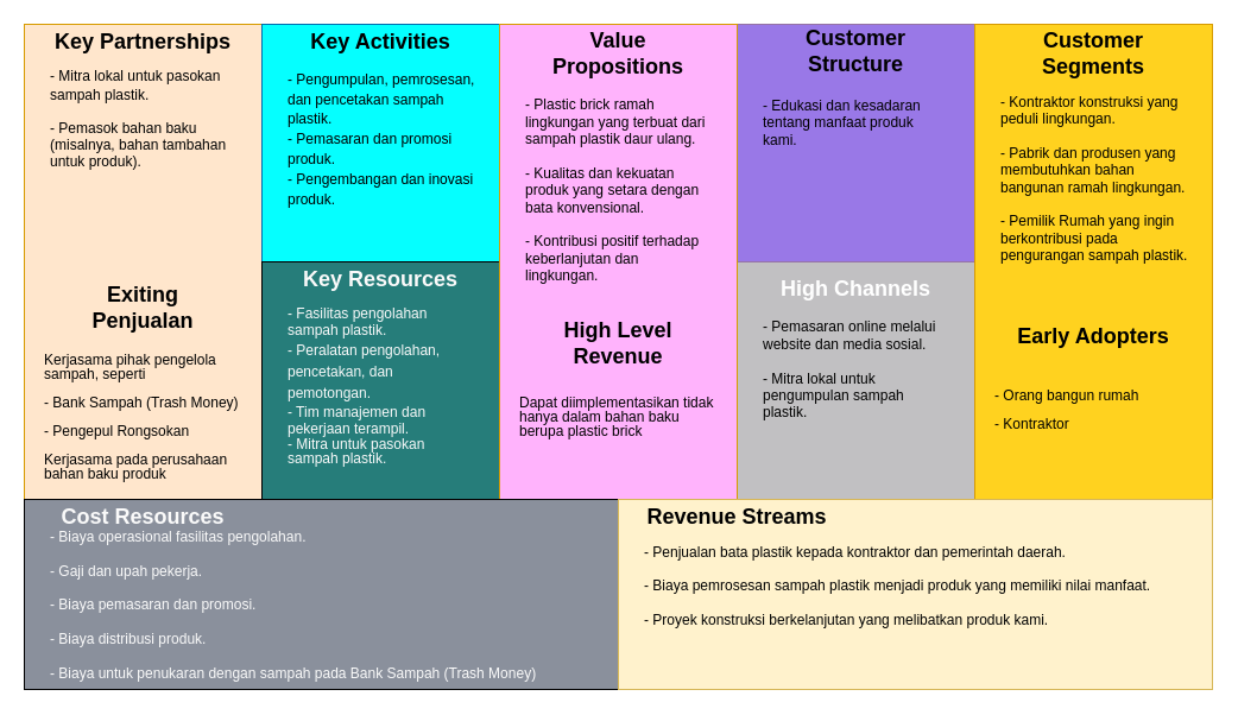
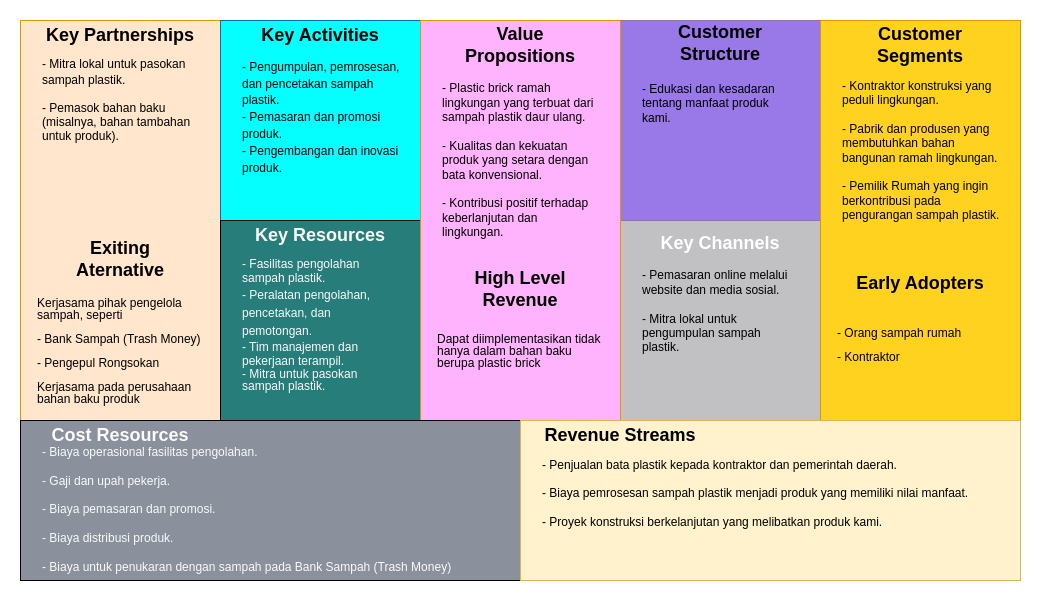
- <mxCell id="15" value="&lt;font&gt;&lt;strong&gt;High Channels&lt;br&gt;&lt;/strong&gt;&lt;/font&gt;" style="text;html=1;strokeColor=none;fillColor=none;align=center;verticalAlign=middle;whiteSpace=wrap;rounded=0;fontSize=18;fontColor=#FFFFFF;" parent="1" vertex="1"><mxGeometry x="640" y="228" width="160" height="30" as="geometry" /></mxCell>
+ <mxCell id="15" value="&lt;font&gt;&lt;strong&gt;Key Channels&lt;br&gt;&lt;/strong&gt;&lt;/font&gt;" style="text;html=1;strokeColor=none;fillColor=none;align=center;verticalAlign=middle;whiteSpace=wrap;rounded=0;fontSize=18;fontColor=#FFFFFF;" parent="1" vertex="1"><mxGeometry x="640" y="228" width="160" height="30" as="geometry" /></mxCell>
- <mxCell id="30" value="&lt;strong style=&quot;font-size: 18px;&quot;&gt;Exiting&lt;br&gt;Penjualan&lt;br&gt;&lt;/strong&gt;" style="text;html=1;strokeColor=none;fillColor=none;align=center;verticalAlign=middle;whiteSpace=wrap;rounded=0;fontSize=18;" vertex="1" parent="1"><mxGeometry x="40" y="240" width="160" height="38" as="geometry" /></mxCell>
+ <mxCell id="30" value="&lt;strong style=&quot;font-size: 18px;&quot;&gt;Exiting&lt;br&gt;Aternative&lt;br&gt;&lt;/strong&gt;" style="text;html=1;strokeColor=none;fillColor=none;align=center;verticalAlign=middle;whiteSpace=wrap;rounded=0;fontSize=18;" vertex="1" parent="1"><mxGeometry x="40" y="240" width="160" height="38" as="geometry" /></mxCell>
- <mxCell id="34" value="&lt;p style=&quot;line-height: 100%;&quot;&gt;- Orang bangun rumah&lt;/p&gt;&lt;p style=&quot;line-height: 100%;&quot;&gt;- Kontraktor&lt;/p&gt;&lt;p&gt;&lt;/p&gt;" style="text;html=1;strokeColor=none;fillColor=none;align=left;verticalAlign=middle;whiteSpace=wrap;rounded=0;" vertex="1" parent="1"><mxGeometry x="835" y="304" width="170" height="80" as="geometry" /></mxCell>
+ <mxCell id="34" value="&lt;p style=&quot;line-height: 100%;&quot;&gt;- Orang sampah rumah&lt;/p&gt;&lt;p style=&quot;line-height: 100%;&quot;&gt;- Kontraktor&lt;/p&gt;&lt;p&gt;&lt;/p&gt;" style="text;html=1;strokeColor=none;fillColor=none;align=left;verticalAlign=middle;whiteSpace=wrap;rounded=0;" vertex="1" parent="1"><mxGeometry x="835" y="304" width="170" height="80" as="geometry" /></mxCell>
